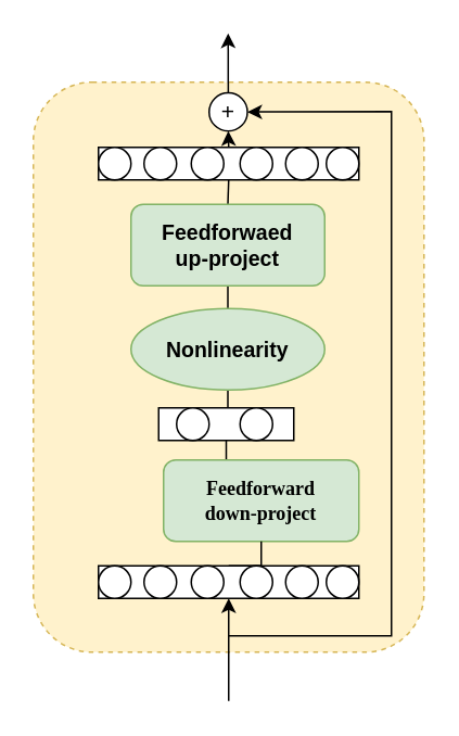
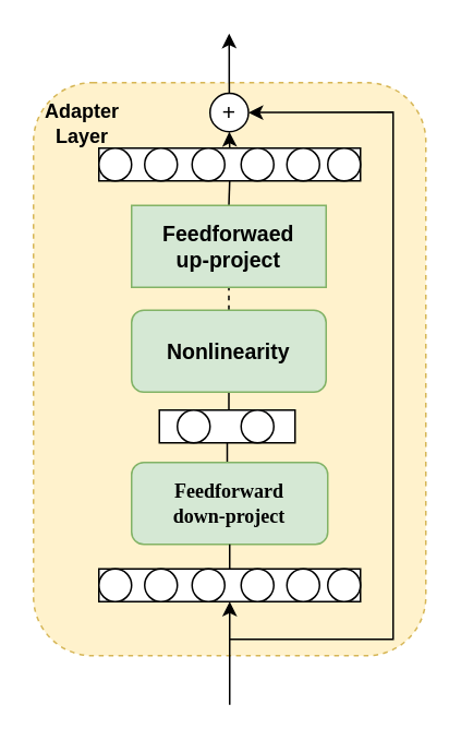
+ <mxCell id="34" value="&lt;b&gt;Adapter&lt;br&gt;Layer&lt;/b&gt;" style="text;html=1;strokeColor=none;fillColor=none;align=center;verticalAlign=middle;whiteSpace=wrap;rounded=0;" parent="1" vertex="1"><mxGeometry x="20" y="60" width="60" height="30" as="geometry" /></mxCell>
- <mxCell id="12" value="&lt;b&gt;&lt;font style=&quot;font-size: 13px;&quot;&gt;Feedforwaed&lt;br&gt;up-project&lt;br&gt;&lt;/font&gt;&lt;/b&gt;" style="rounded=1;whiteSpace=wrap;html=1;fillColor=#d5e8d4;strokeColor=#82b366;" parent="1" vertex="1"><mxGeometry x="80" y="125" width="119" height="50" as="geometry" /></mxCell>
+ <mxCell id="12" value="&lt;b&gt;&lt;font style=&quot;font-size: 13px;&quot;&gt;Feedforwaed&lt;br&gt;up-project&lt;br&gt;&lt;/font&gt;&lt;/b&gt;" style="whiteSpace=wrap;html=1;fillColor=#d5e8d4;strokeColor=#82b366;rounded=0;" parent="1" vertex="1"><mxGeometry x="80" y="125" width="119" height="50" as="geometry" /></mxCell>
- <mxCell id="9" style="edgeStyle=orthogonalEdgeStyle;rounded=0;orthogonalLoop=1;jettySize=auto;html=1;exitX=0.5;exitY=0;exitDx=0;exitDy=0;entryX=0.5;entryY=1;entryDx=0;entryDy=0;endArrow=none;endFill=0;" parent="1" source="10" target="12" edge="1"><mxGeometry relative="1" as="geometry" /></mxCell>
+ <mxCell id="9" style="edgeStyle=orthogonalEdgeStyle;rounded=0;orthogonalLoop=1;jettySize=auto;html=1;exitX=0.5;exitY=0;exitDx=0;exitDy=0;entryX=0.5;entryY=1;entryDx=0;entryDy=0;endArrow=none;endFill=0;dashed=1;" parent="1" source="10" target="12" edge="1"><mxGeometry relative="1" as="geometry" /></mxCell>
- <mxCell id="10" value="&lt;b&gt;&lt;font style=&quot;font-size: 13px;&quot;&gt;Nonlinearity&lt;/font&gt;&lt;/b&gt;" style="ellipse;whiteSpace=wrap;html=1;fillColor=#d5e8d4;strokeColor=#82b366;" parent="1" vertex="1"><mxGeometry x="80" y="189" width="119" height="50" as="geometry" /></mxCell>
+ <mxCell id="10" value="&lt;b&gt;&lt;font style=&quot;font-size: 13px;&quot;&gt;Nonlinearity&lt;/font&gt;&lt;/b&gt;" style="rounded=1;whiteSpace=wrap;html=1;fillColor=#d5e8d4;strokeColor=#82b366;" parent="1" vertex="1"><mxGeometry x="80" y="189" width="119" height="50" as="geometry" /></mxCell>
- <mxCell id="4" value="&lt;b&gt;&lt;font face=&quot;Tahoma&quot;&gt;Feedforward&lt;br&gt;down-project&lt;/font&gt;&lt;/b&gt;" style="rounded=1;whiteSpace=wrap;html=1;fillColor=#d5e8d4;strokeColor=#82b366;" parent="1" vertex="1"><mxGeometry x="100" y="282" width="120" height="50" as="geometry" /></mxCell>
+ <mxCell id="4" value="&lt;b&gt;&lt;font face=&quot;Tahoma&quot;&gt;Feedforward&lt;br&gt;down-project&lt;/font&gt;&lt;/b&gt;" style="rounded=1;whiteSpace=wrap;html=1;fillColor=#d5e8d4;strokeColor=#82b366;" parent="1" vertex="1"><mxGeometry x="80" y="282" width="120" height="50" as="geometry" /></mxCell>
